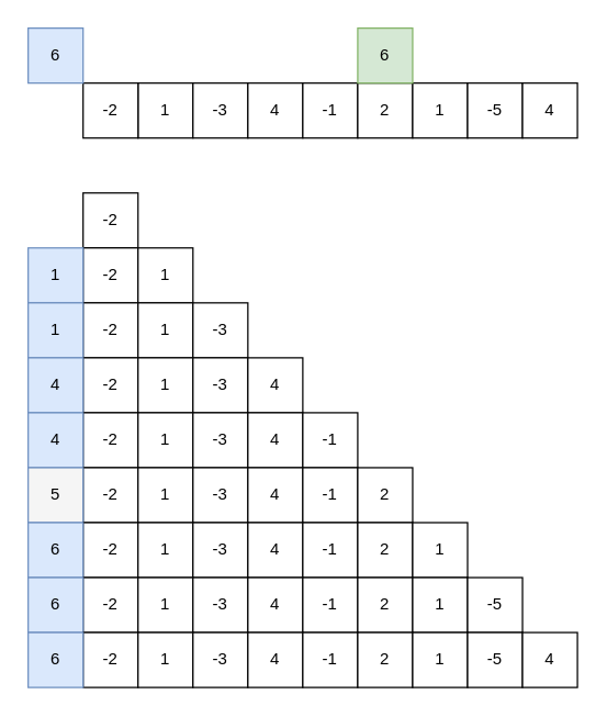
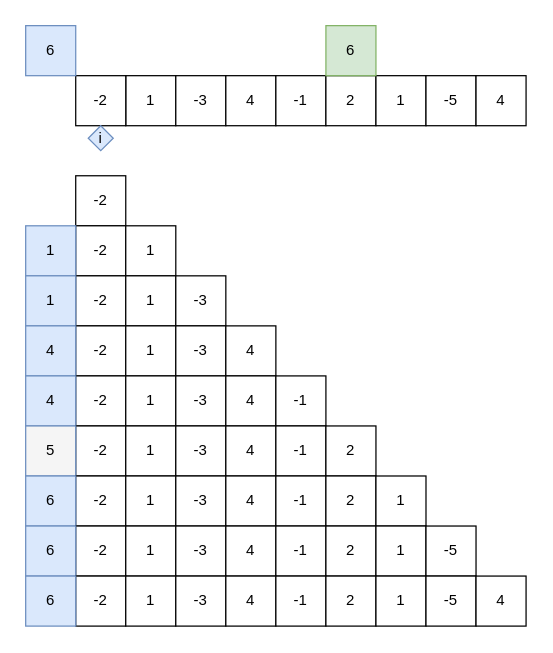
+ <mxCell id="11" value="i" style="rhombus;whiteSpace=wrap;html=1;fillColor=#dae8fc;strokeColor=#6c8ebf;" vertex="1" parent="1"><mxGeometry x="70" y="100" width="20" height="20" as="geometry" /></mxCell>
